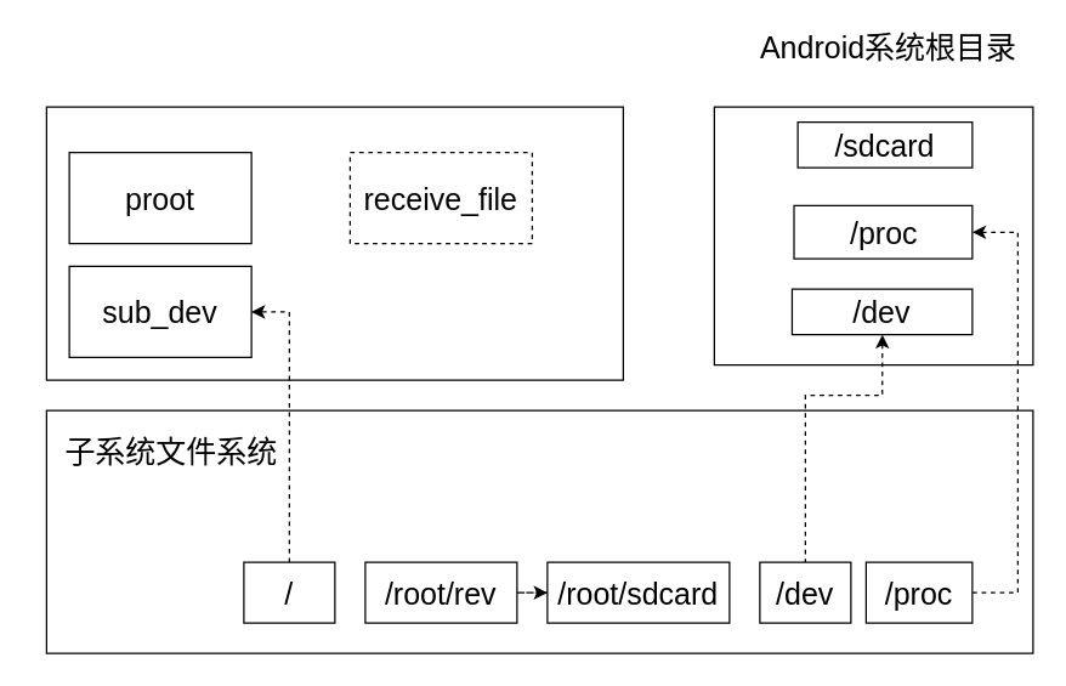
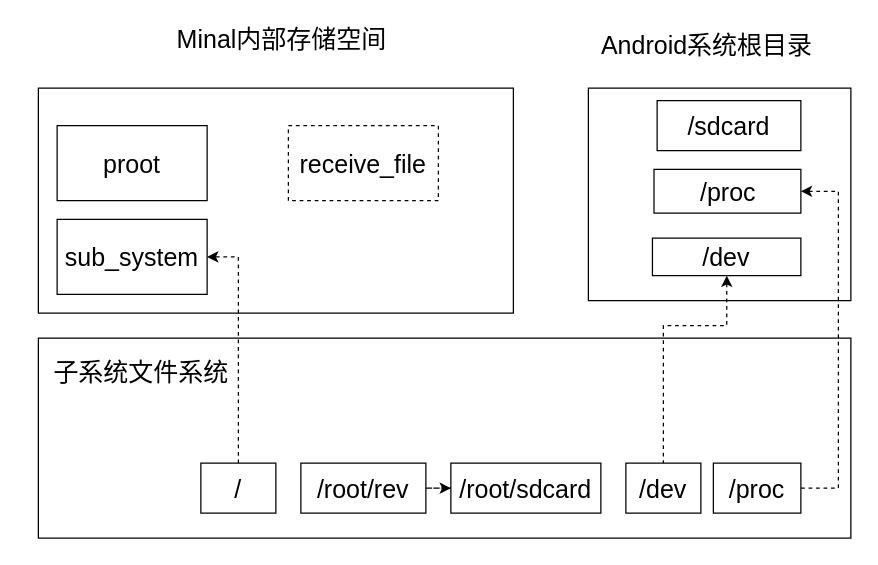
+ <mxCell id="4" value="Minal内部存储空间" style="text;html=1;strokeColor=none;fillColor=none;align=center;verticalAlign=middle;whiteSpace=wrap;rounded=0;fontSize=20;" vertex="1" parent="1"><mxGeometry x="130" y="20" width="190" height="20" as="geometry" /></mxCell>
- <mxCell id="9" value="Android系统根目录" style="text;html=1;strokeColor=none;fillColor=none;align=center;verticalAlign=middle;whiteSpace=wrap;rounded=0;fontSize=20;" vertex="1" parent="1"><mxGeometry x="495" y="20" width="180" height="20" as="geometry" /></mxCell>
+ <mxCell id="9" value="Android系统根目录" style="text;html=1;strokeColor=none;fillColor=none;align=center;verticalAlign=middle;whiteSpace=wrap;rounded=0;fontSize=20;" vertex="1" parent="1"><mxGeometry x="475" y="25" width="180" height="20" as="geometry" /></mxCell>
- <mxCell id="10" value="/sdcard" style="rounded=0;whiteSpace=wrap;html=1;fontSize=20;align=center;" vertex="1" parent="1"><mxGeometry x="525" y="80" width="115" height="30" as="geometry" /></mxCell>
+ <mxCell id="10" value="/sdcard" style="rounded=0;whiteSpace=wrap;html=1;fontSize=20;align=center;" vertex="1" parent="1"><mxGeometry x="525" y="80" width="115" height="40" as="geometry" /></mxCell>
- <mxCell id="6" value="sub_dev" style="rounded=0;whiteSpace=wrap;html=1;fontSize=20;align=center;" vertex="1" parent="1"><mxGeometry x="45" y="175" width="120" height="60" as="geometry" /></mxCell>
+ <mxCell id="6" value="sub_system" style="rounded=0;whiteSpace=wrap;html=1;fontSize=20;align=center;" vertex="1" parent="1"><mxGeometry x="45" y="175" width="120" height="60" as="geometry" /></mxCell>
